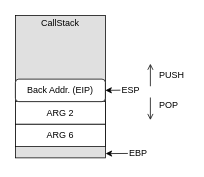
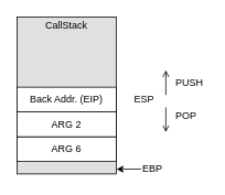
- <mxCell id="5" value="Back Addr. (EIP)" style="whiteSpace=wrap;html=1;fillColor=#ffffff;rounded=1;" vertex="1" parent="1"><mxGeometry x="20" y="105" width="120" height="30" as="geometry" /></mxCell>
+ <mxCell id="5" value="Back Addr. (EIP)" style="rounded=0;whiteSpace=wrap;html=1;fillColor=#ffffff;" vertex="1" parent="1"><mxGeometry x="20" y="105" width="120" height="30" as="geometry" /></mxCell>
- <mxCell id="9" value="" style="endArrow=classic;html=1;align=left;entryX=1;entryY=0.5;entryDx=0;entryDy=0;" edge="1" parent="1" source="11" target="5"><mxGeometry width="50" height="50" relative="1" as="geometry"><mxPoint x="160" y="87.5" as="sourcePoint" /><mxPoint x="160" y="100" as="targetPoint" /></mxGeometry></mxCell>
